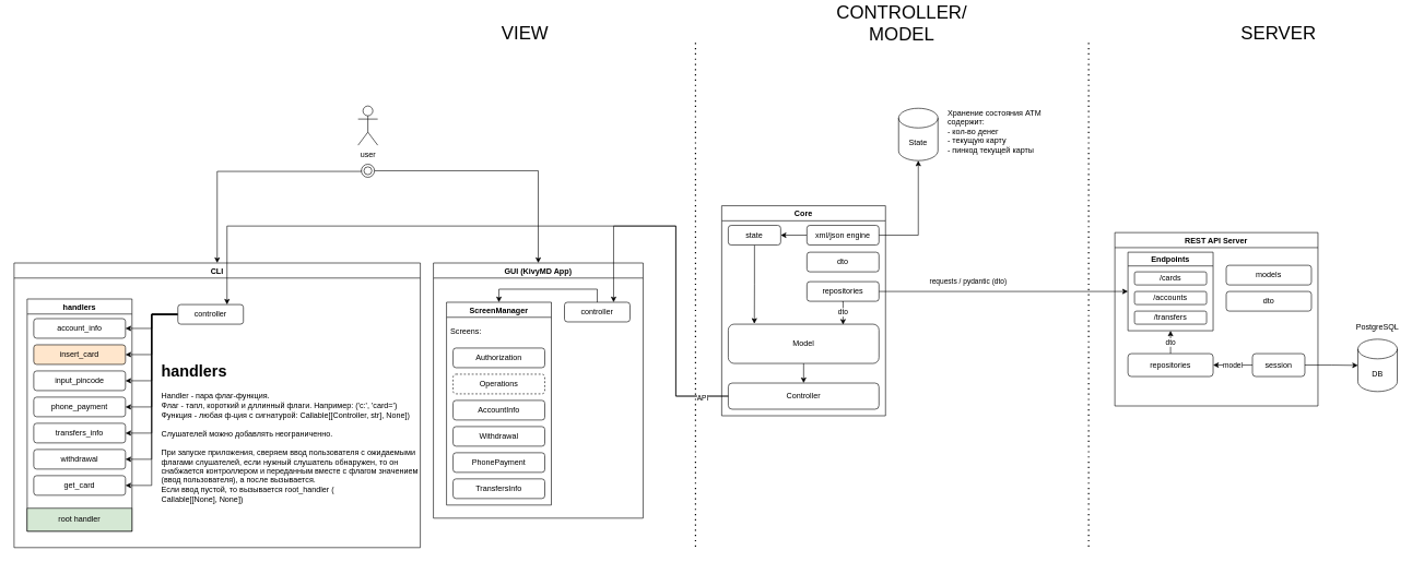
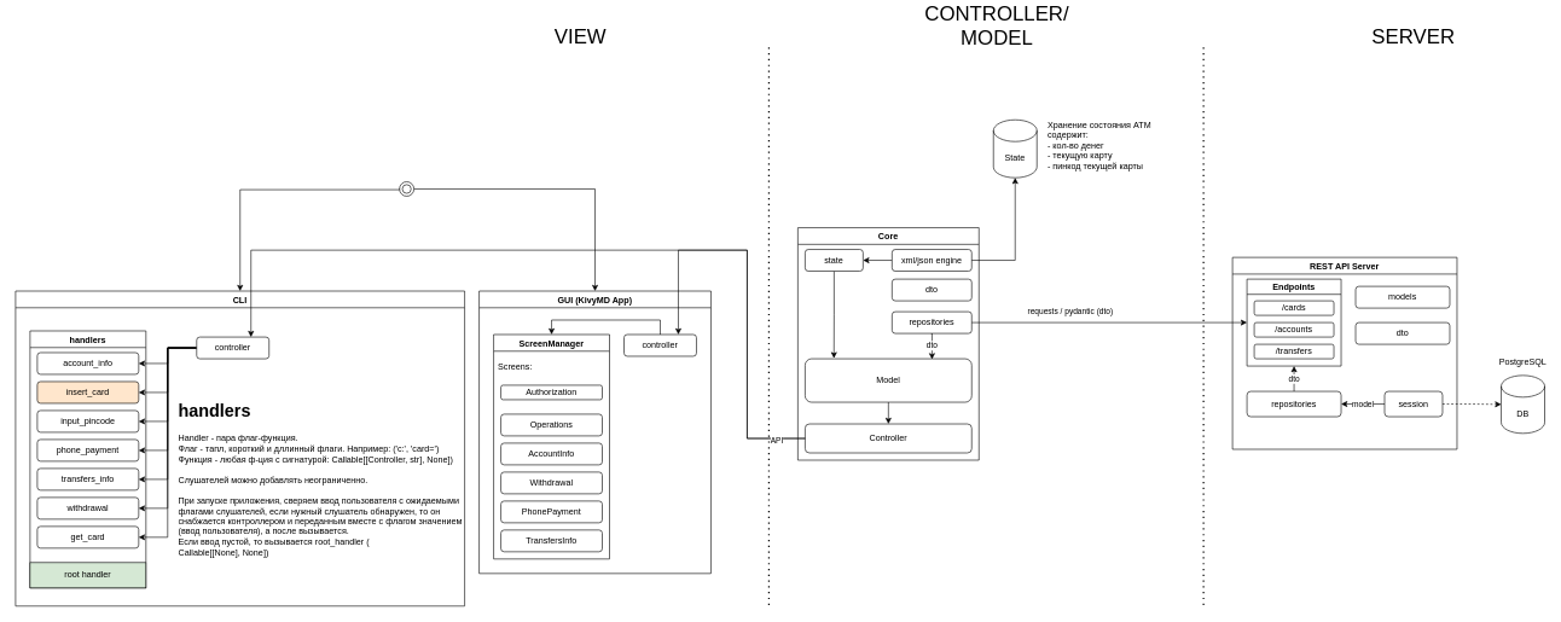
- <mxCell id="14" value="user&lt;br&gt;" style="shape=umlActor;verticalLabelPosition=bottom;verticalAlign=top;html=1;outlineConnect=0;rounded=0;" parent="1" vertex="1"><mxGeometry x="545" y="161.5" width="30" height="60" as="geometry" /></mxCell>
- <mxCell id="28" value="models" style="rounded=1;whiteSpace=wrap;html=1;" parent="20" vertex="1"><mxGeometry x="170" y="50" width="130" height="30" as="geometry" /></mxCell>
+ <mxCell id="28" value="models" style="rounded=1;whiteSpace=wrap;html=1;" parent="20" vertex="1"><mxGeometry x="170" y="40" width="130" height="30" as="geometry" /></mxCell>
- <mxCell id="42" value="Authorization" style="rounded=1;whiteSpace=wrap;html=1;fontSize=12;" parent="41" vertex="1"><mxGeometry x="10" y="70" width="140" height="30" as="geometry" /></mxCell>
+ <mxCell id="42" value="Authorization" style="rounded=1;whiteSpace=wrap;html=1;fontSize=12;" parent="41" vertex="1"><mxGeometry x="10" y="70" width="140" height="20" as="geometry" /></mxCell>
- <mxCell id="33" style="edgeStyle=orthogonalEdgeStyle;rounded=0;orthogonalLoop=1;jettySize=auto;html=1;entryX=0;entryY=0.5;entryDx=0;entryDy=0;entryPerimeter=0;" parent="1" source="30" target="13" edge="1"><mxGeometry relative="1" as="geometry" /></mxCell>
+ <mxCell id="33" style="edgeStyle=orthogonalEdgeStyle;rounded=0;orthogonalLoop=1;jettySize=auto;html=1;entryX=0;entryY=0.5;entryDx=0;entryDy=0;entryPerimeter=0;dashed=1;" parent="1" source="30" target="13" edge="1"><mxGeometry relative="1" as="geometry" /></mxCell>
- <mxCell id="43" value="Operations" style="rounded=1;whiteSpace=wrap;html=1;fontSize=12;dashed=1;" parent="41" vertex="1"><mxGeometry x="10" y="110" width="140" height="30" as="geometry" /></mxCell>
+ <mxCell id="43" value="Operations" style="rounded=1;whiteSpace=wrap;html=1;fontSize=12;" parent="41" vertex="1"><mxGeometry x="10" y="110" width="140" height="30" as="geometry" /></mxCell>
